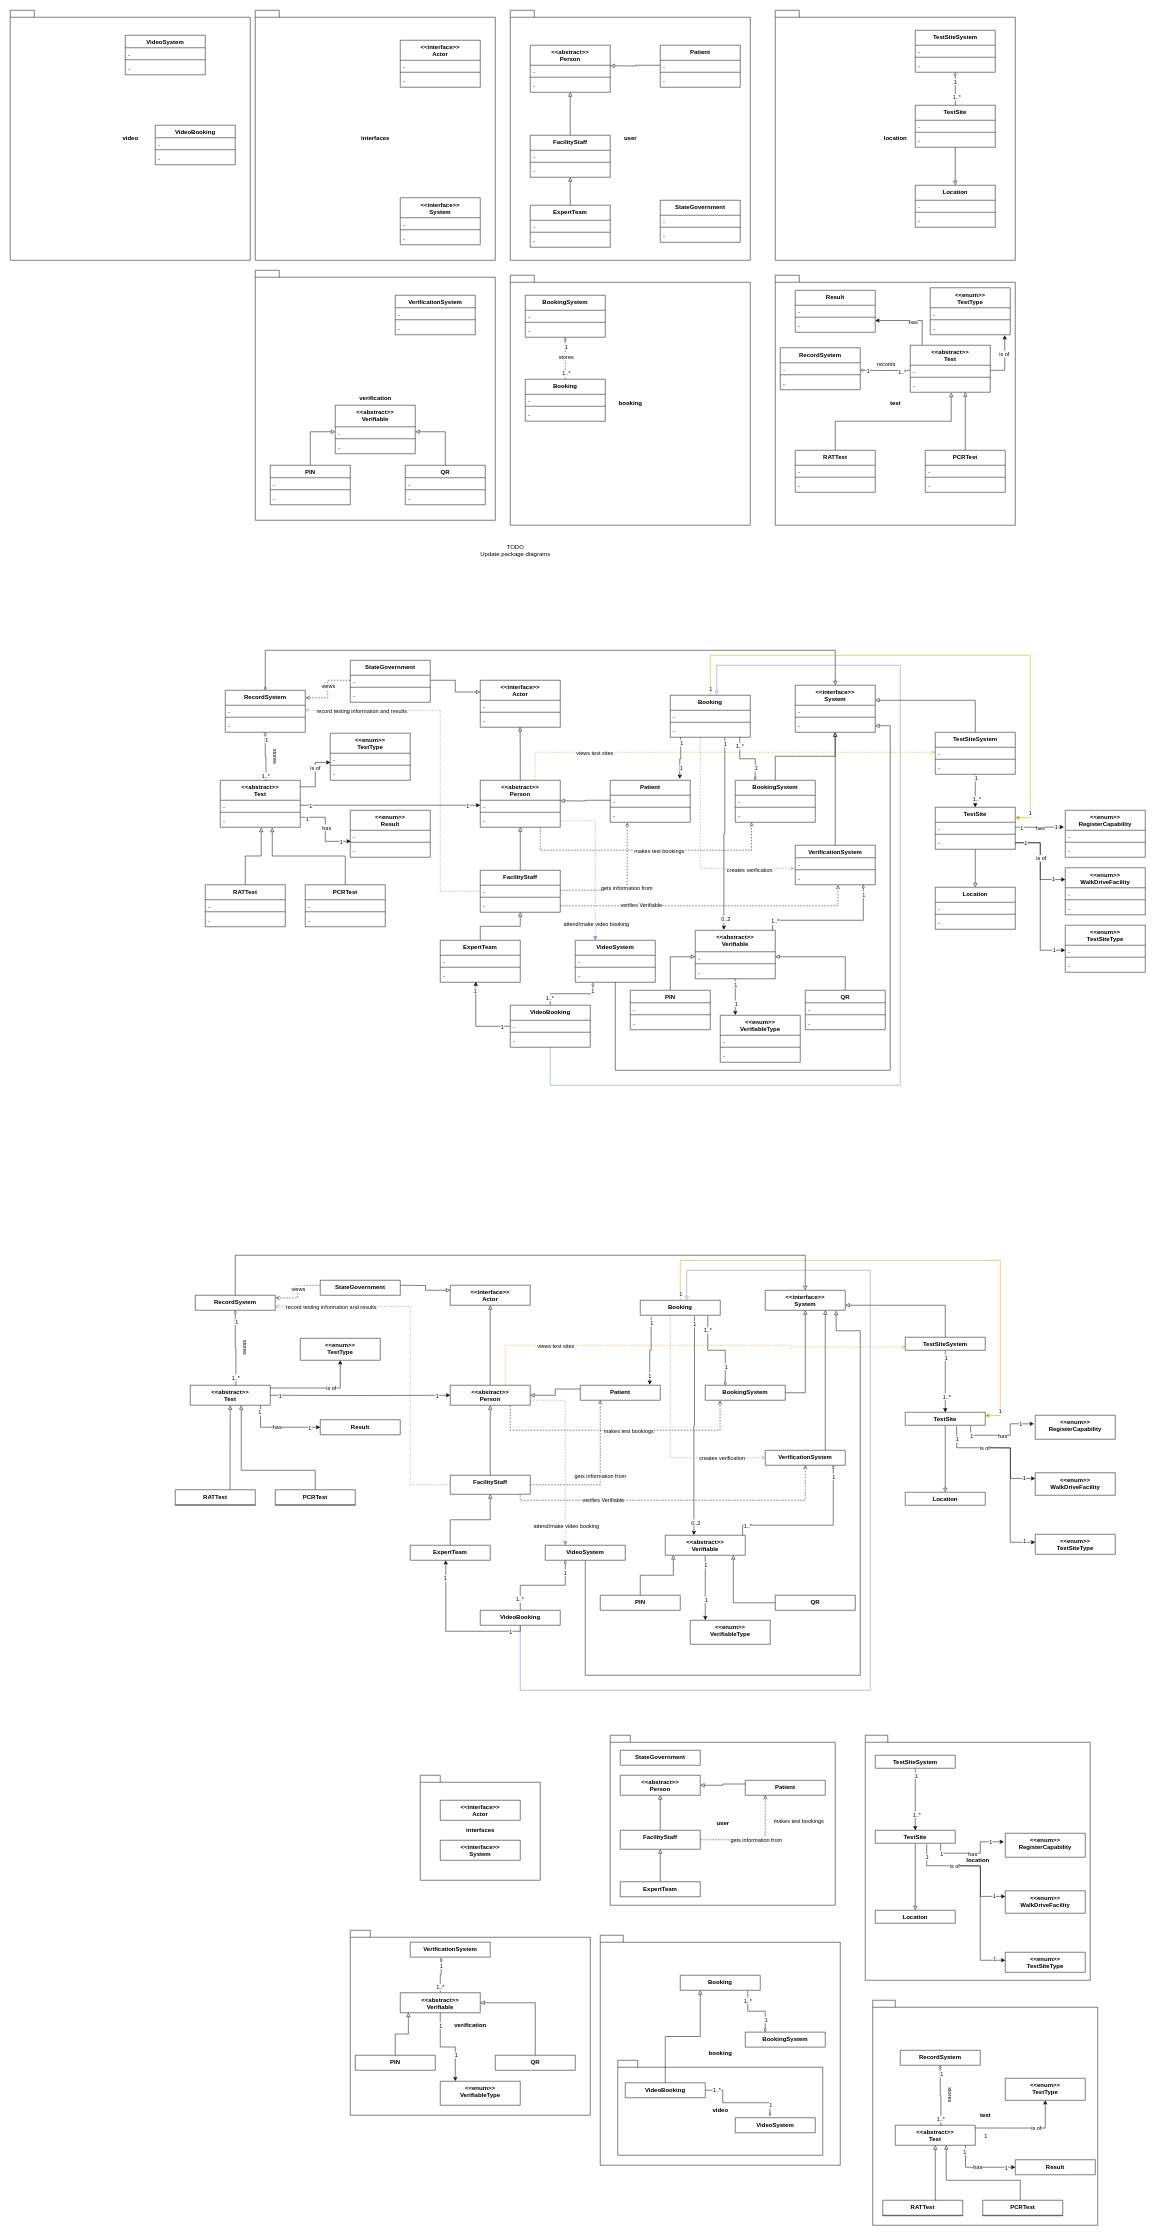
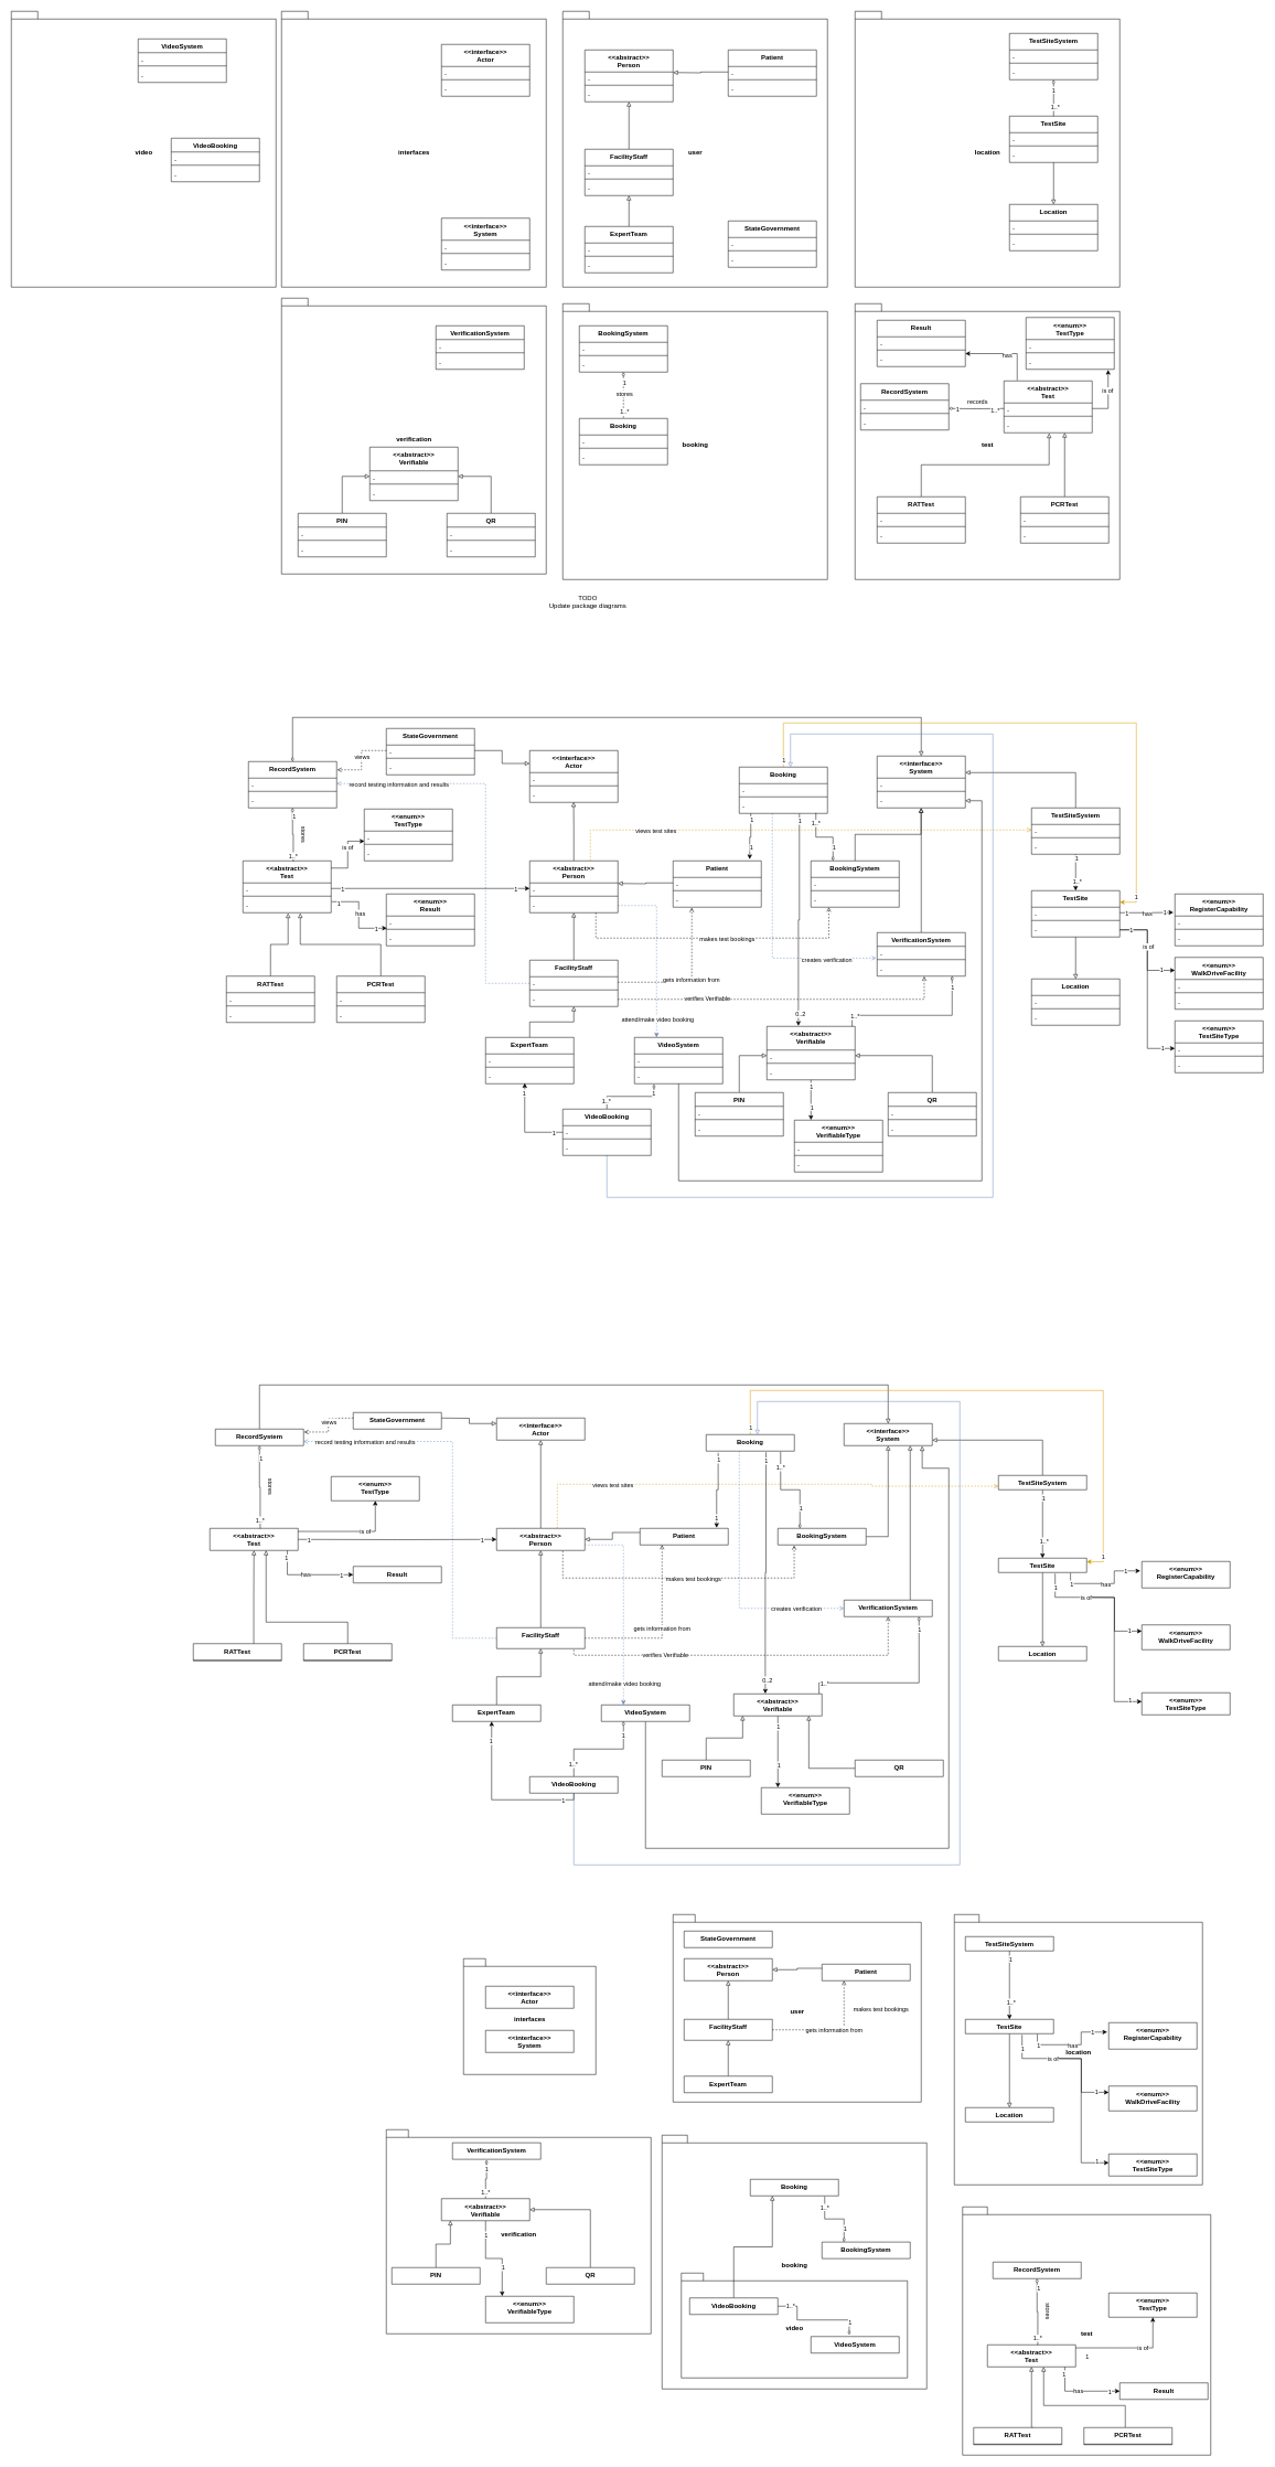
- <mxCell id="297" value="TODO&lt;br&gt;Update package diagrams" style="text;html=1;align=center;verticalAlign=middle;resizable=0;points=[];autosize=1;strokeColor=none;fillColor=none;" vertex="1" parent="1"><mxGeometry x="950" y="1085" width="160" height="30" as="geometry" /></mxCell>
+ <mxCell id="297" value="TODO&lt;br&gt;Update package diagrams" style="text;html=1;align=center;verticalAlign=middle;resizable=0;points=[];autosize=1;strokeColor=none;fillColor=none;" vertex="1" parent="1"><mxGeometry x="985" y="1075" width="160" height="30" as="geometry" /></mxCell>
